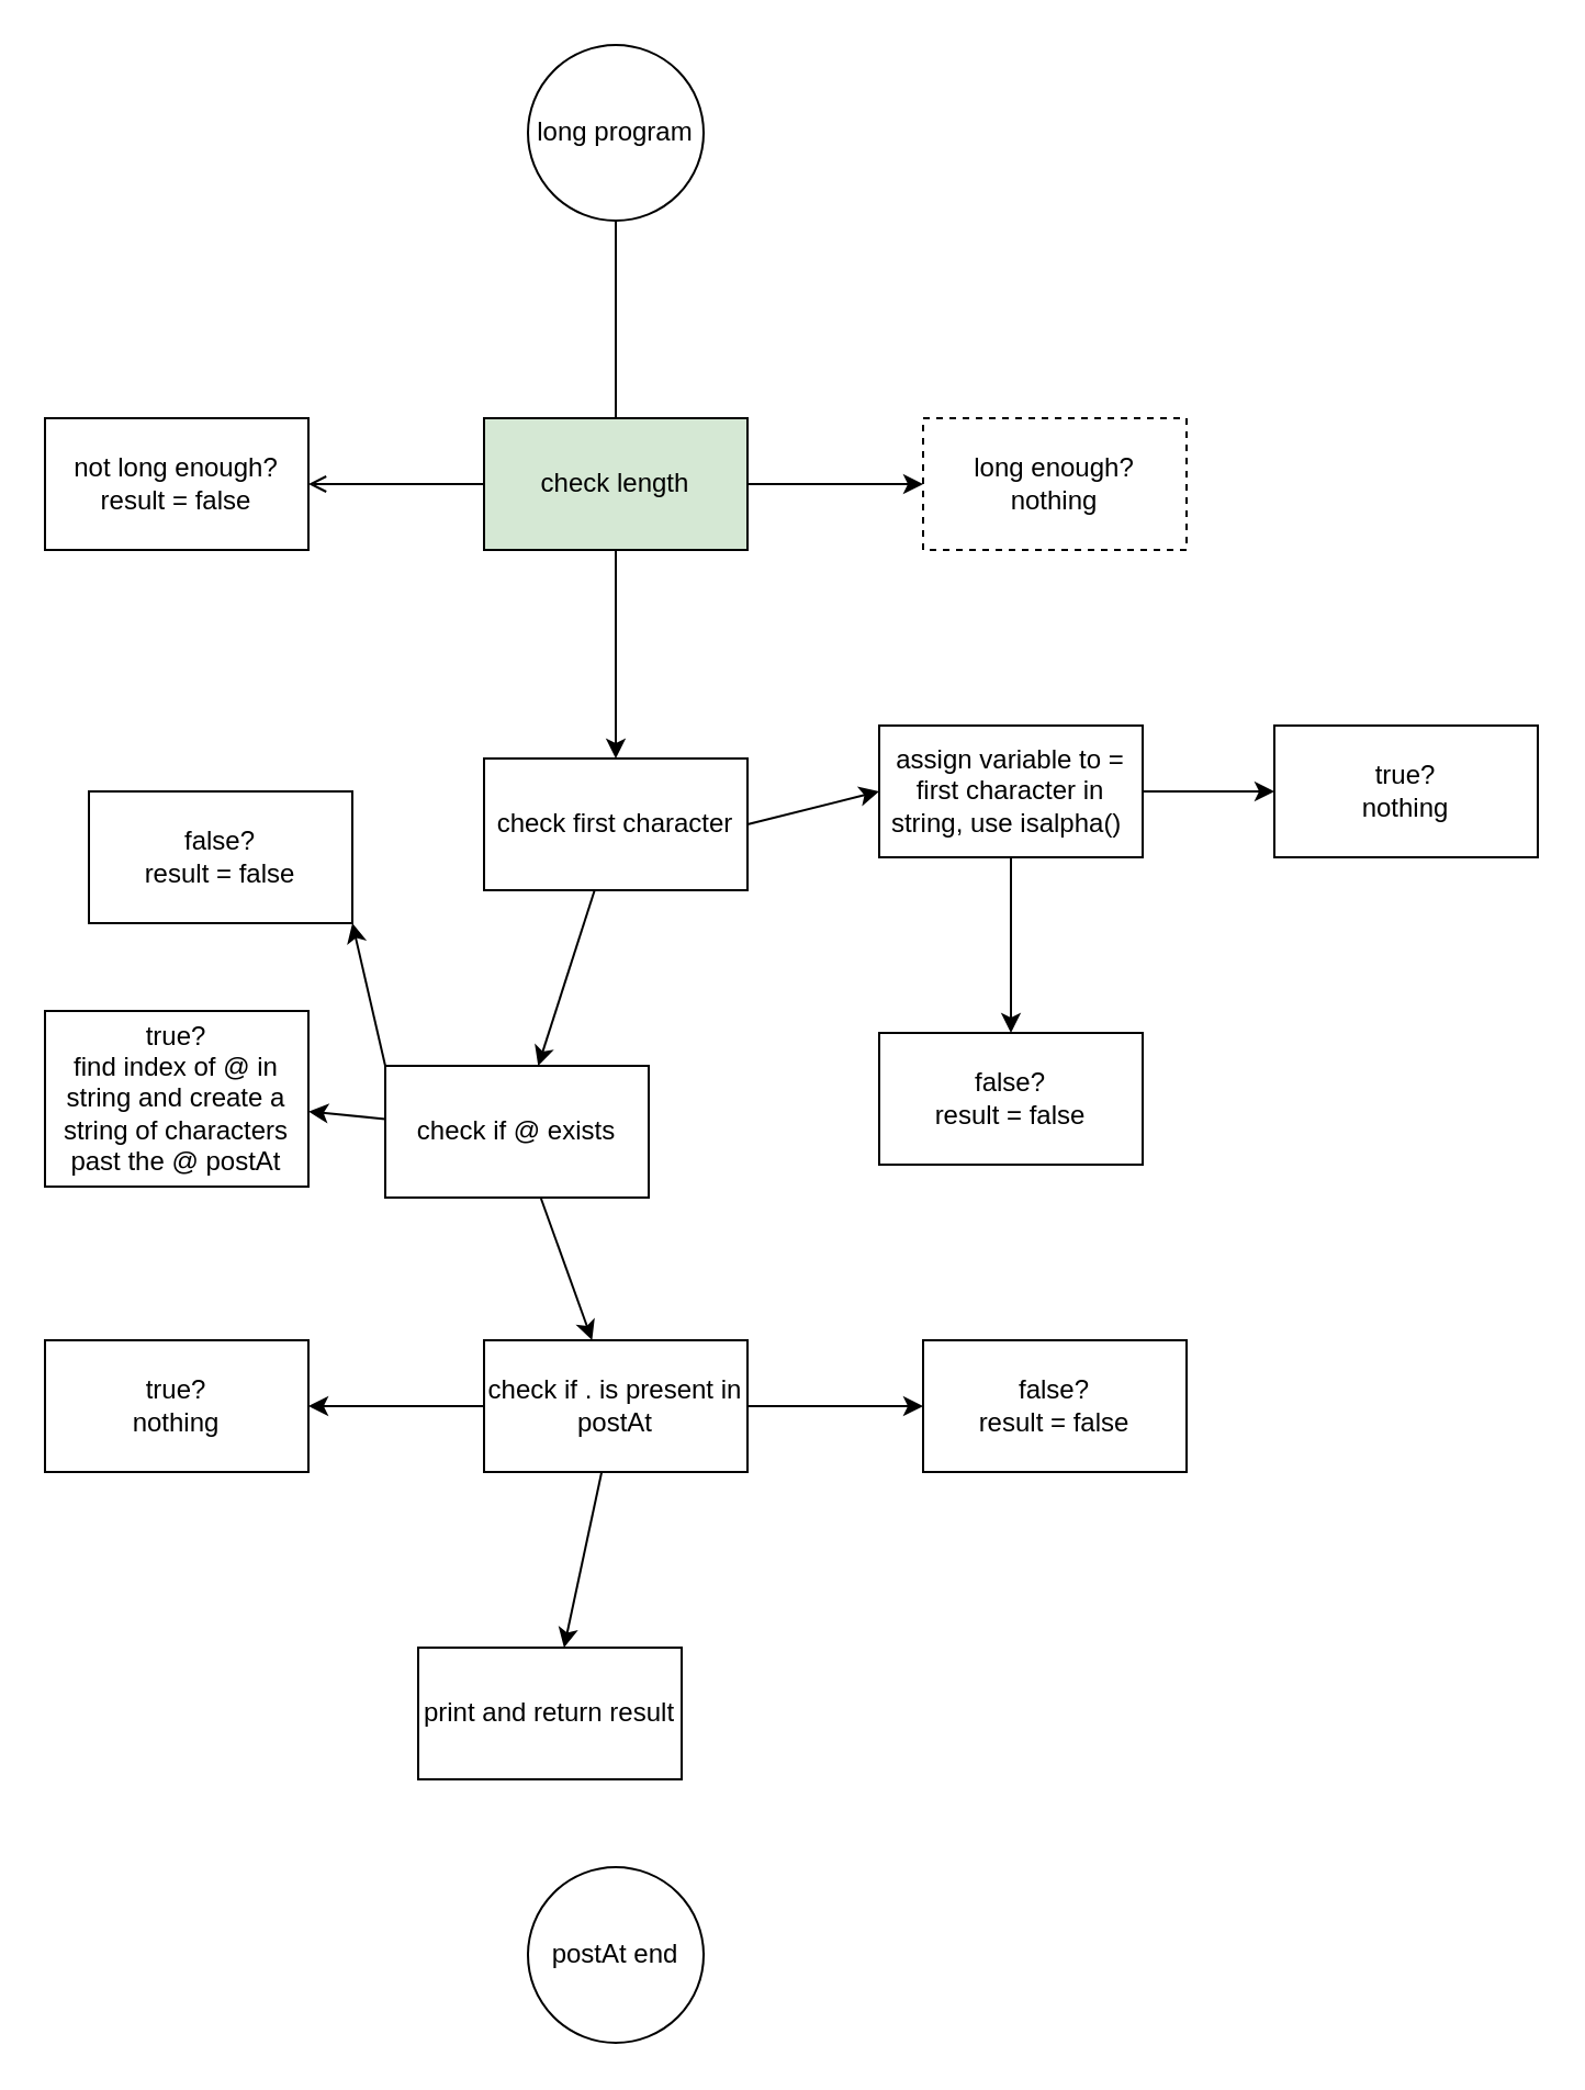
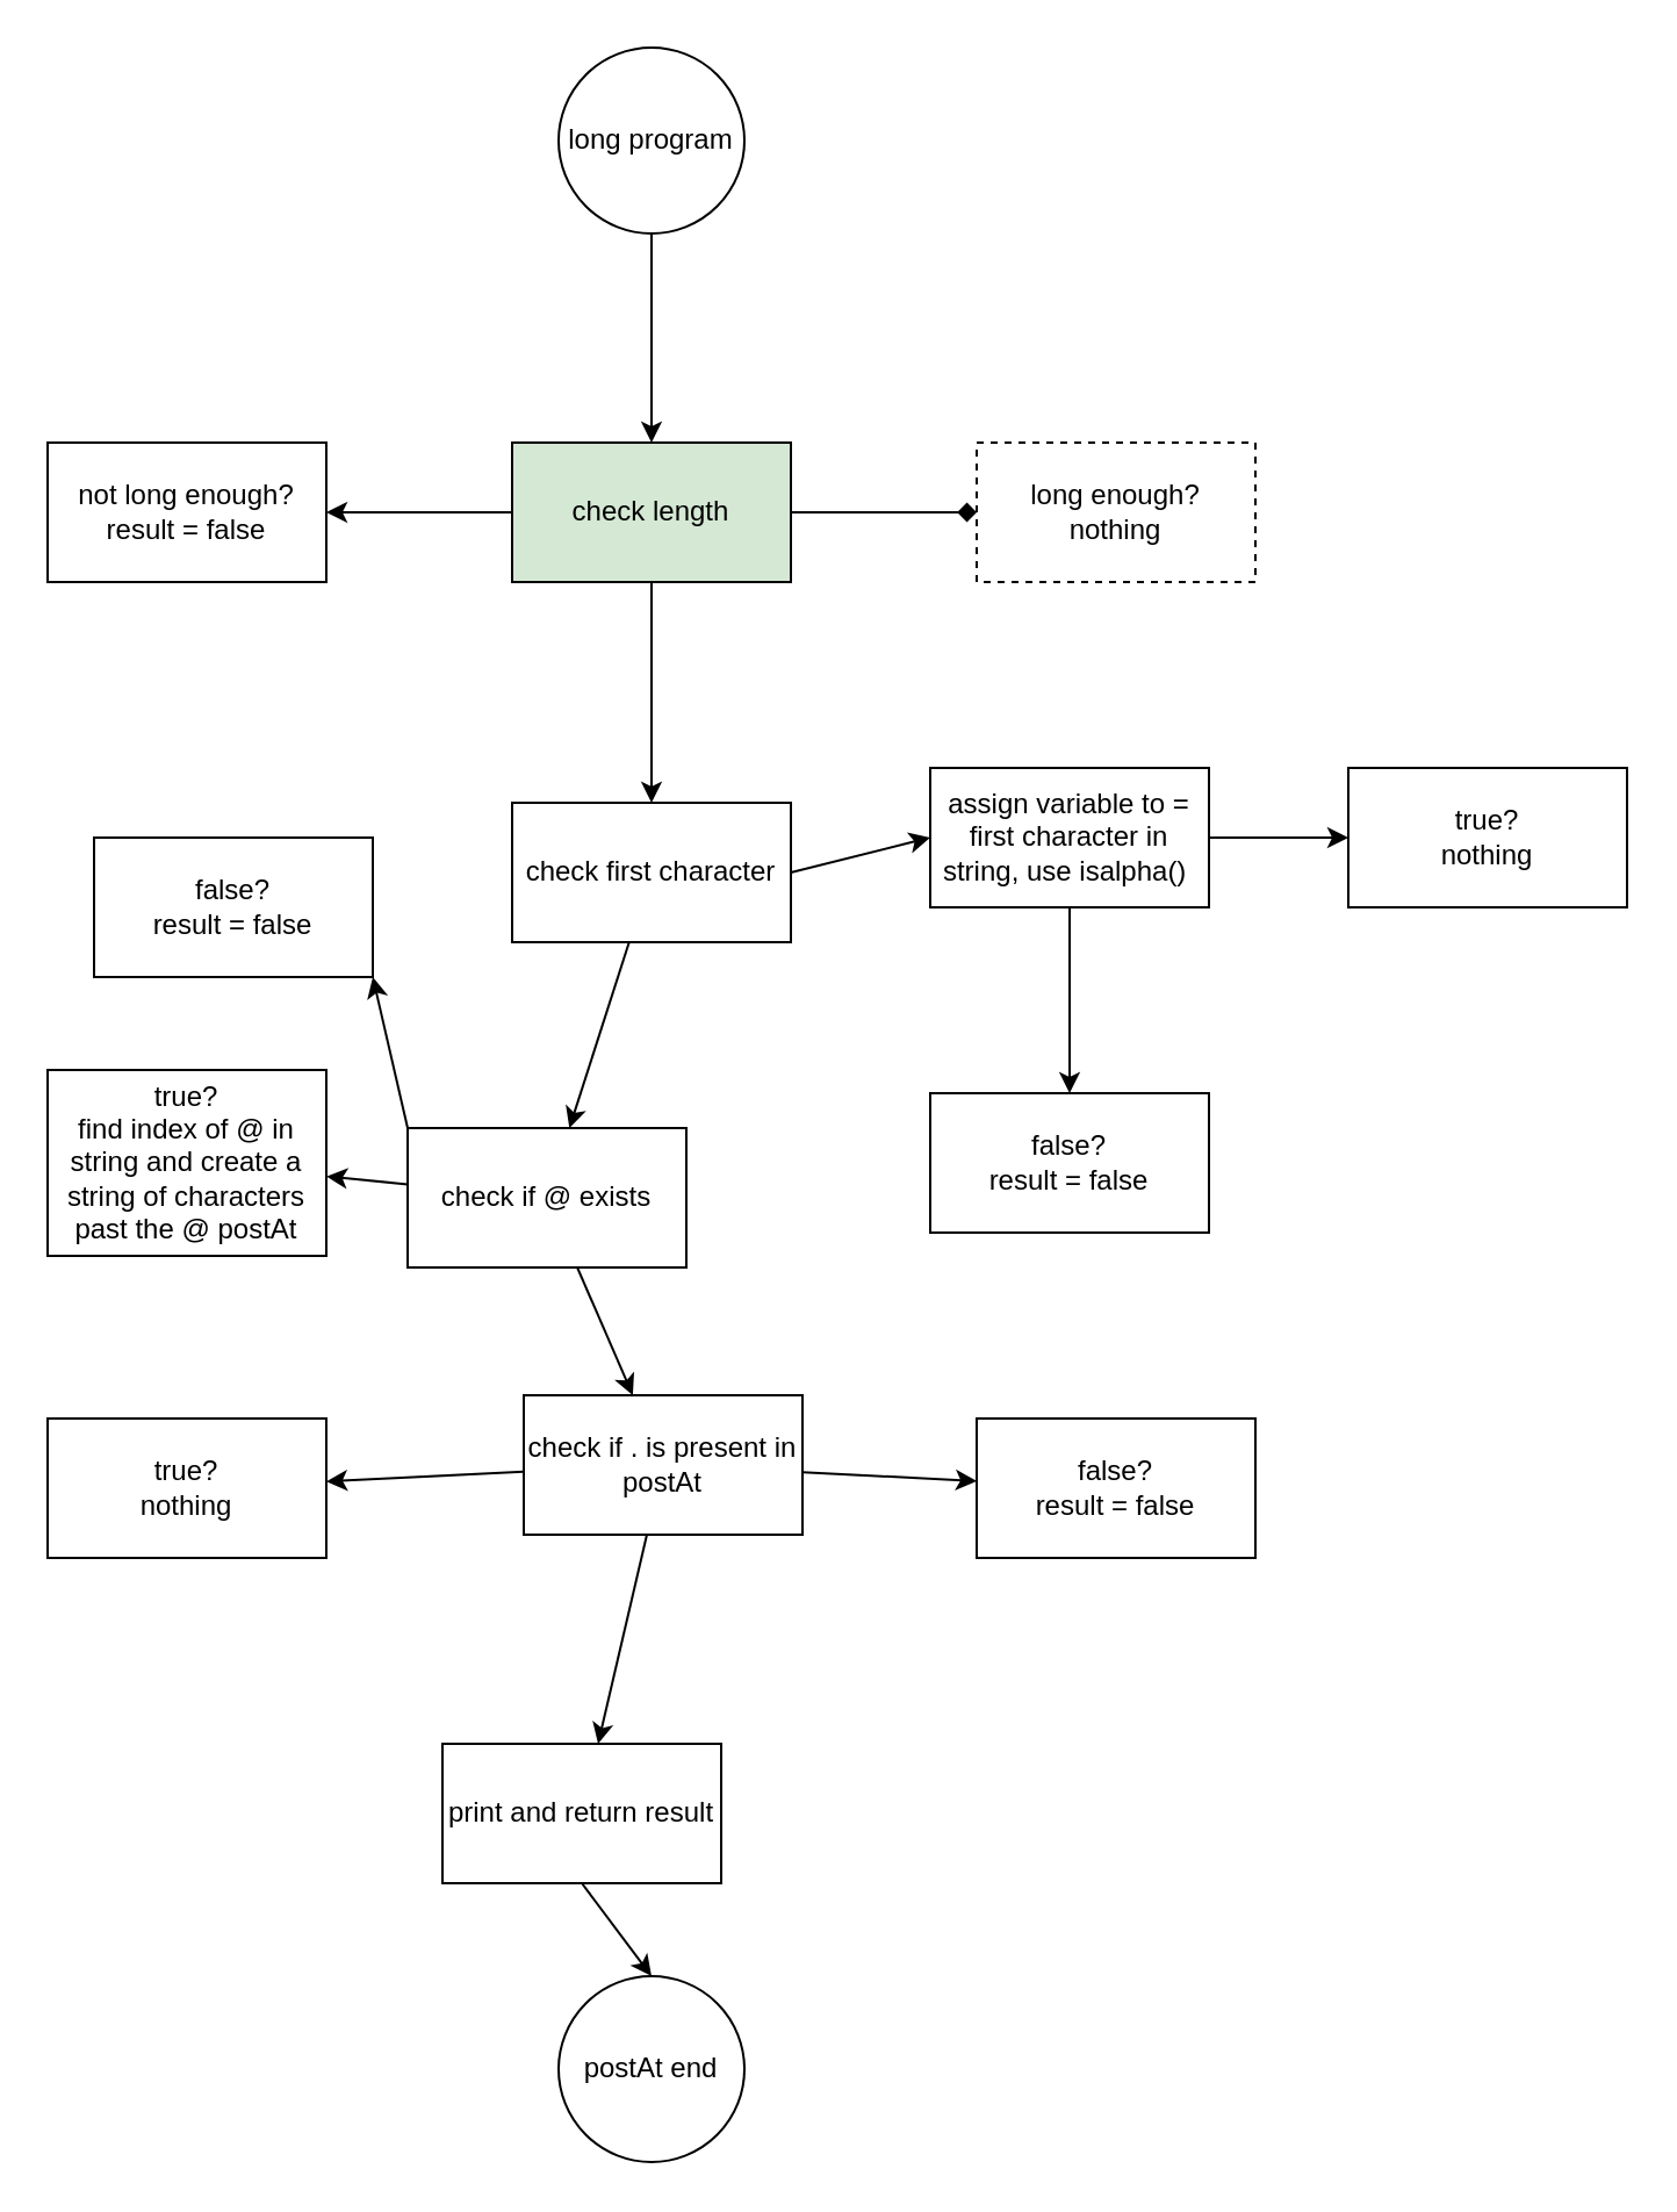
- <mxCell id="2" value="" style="edgeStyle=none;html=1;endArrow=none;" edge="1" parent="1" source="3" target="7"><mxGeometry relative="1" as="geometry" /></mxCell>
+ <mxCell id="2" value="" style="edgeStyle=none;html=1;" edge="1" parent="1" source="3" target="7"><mxGeometry relative="1" as="geometry" /></mxCell>
- <mxCell id="6" value="" style="edgeStyle=none;html=1;endArrow=open;" edge="1" parent="1" source="7" target="12"><mxGeometry relative="1" as="geometry" /></mxCell>
+ <mxCell id="6" value="" style="edgeStyle=none;html=1;" edge="1" parent="1" source="7" target="12"><mxGeometry relative="1" as="geometry" /></mxCell>
- <mxCell id="5" value="" style="edgeStyle=none;html=1;" edge="1" parent="1" source="7" target="11"><mxGeometry relative="1" as="geometry" /></mxCell>
+ <mxCell id="5" value="" style="edgeStyle=none;html=1;endArrow=diamond;" edge="1" parent="1" source="7" target="11"><mxGeometry relative="1" as="geometry" /></mxCell>
- <mxCell id="27" value="check if . is present in postAt" style="whiteSpace=wrap;html=1;" vertex="1" parent="1"><mxGeometry x="220" y="610" width="120" height="60" as="geometry" /></mxCell>
+ <mxCell id="27" value="check if . is present in postAt" style="whiteSpace=wrap;html=1;" vertex="1" parent="1"><mxGeometry x="225" y="600" width="120" height="60" as="geometry" /></mxCell>
+ <mxCell id="30" style="edgeStyle=none;html=1;exitX=0.5;exitY=1;exitDx=0;exitDy=0;entryX=0.5;entryY=0;entryDx=0;entryDy=0;" edge="1" parent="1" source="31" target="32"><mxGeometry relative="1" as="geometry" /></mxCell>
